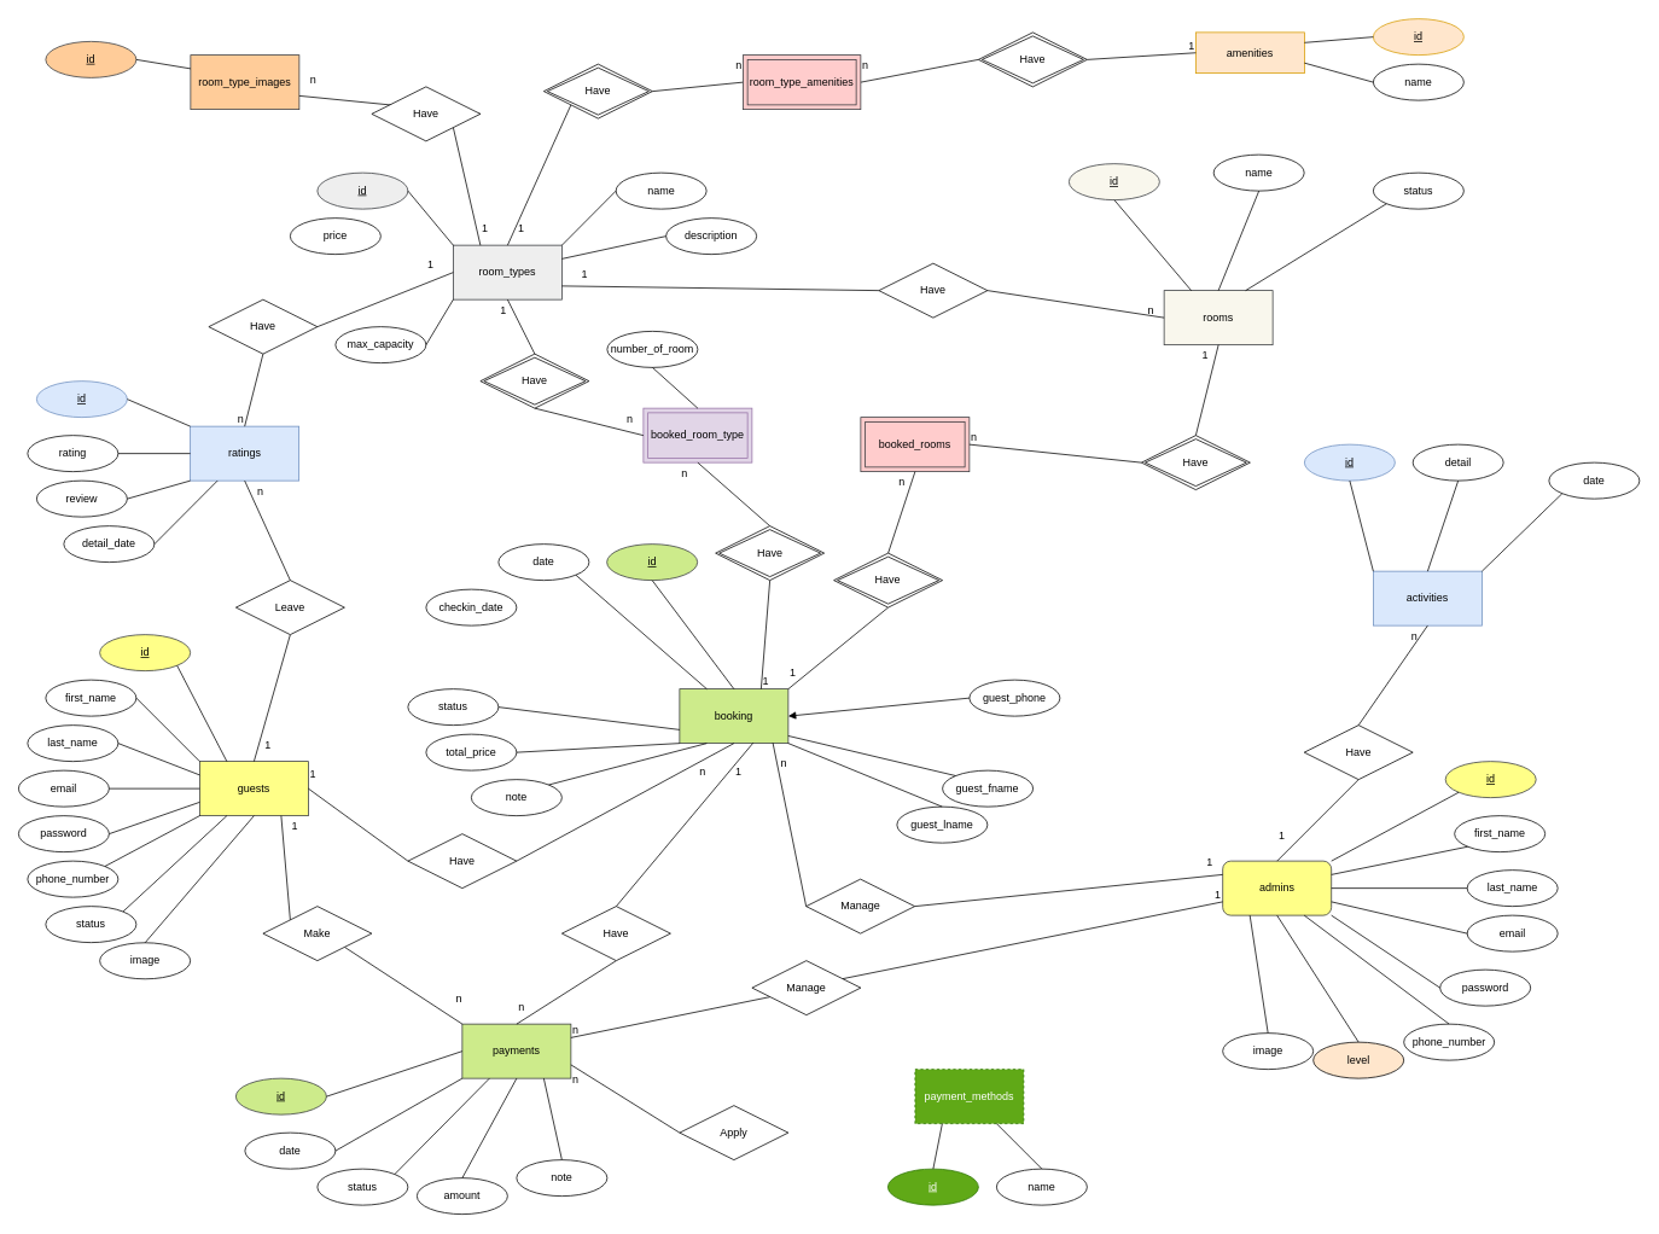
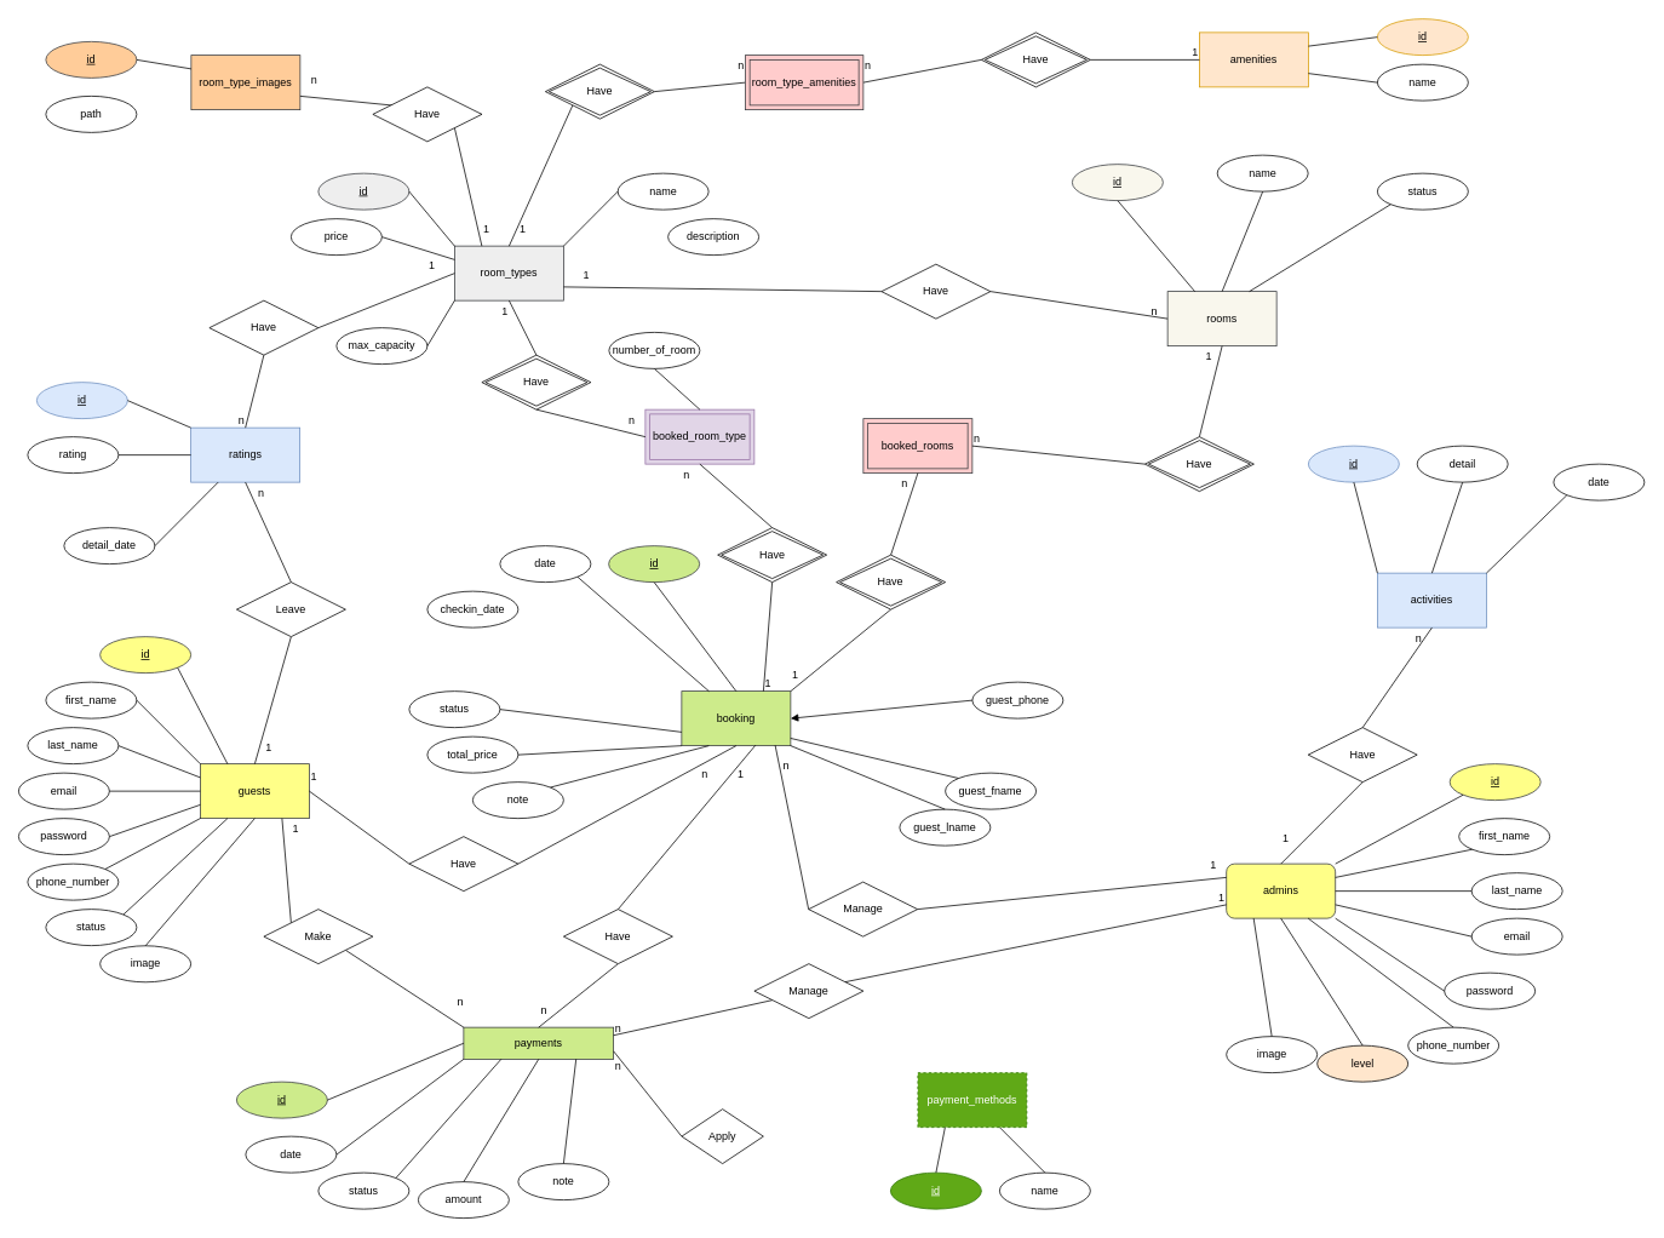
- <mxCell id="140" value="amenities" style="rounded=0;whiteSpace=wrap;html=1;fillColor=#ffe6cc;strokeColor=#d79b00;" parent="1" vertex="1"><mxGeometry x="1320" y="35" width="120" height="45" as="geometry" /></mxCell>
+ <mxCell id="140" value="amenities" style="rounded=0;whiteSpace=wrap;html=1;fillColor=#ffe6cc;strokeColor=#d79b00;" parent="1" vertex="1"><mxGeometry x="1320" y="35" width="120" height="60" as="geometry" /></mxCell>
+ <mxCell id="85" value="path" style="ellipse;whiteSpace=wrap;html=1;align=center;" parent="1" vertex="1"><mxGeometry x="50" y="105" width="100" height="40" as="geometry" /></mxCell>
+ <mxCell id="156" value="" style="endArrow=none;html=1;rounded=0;exitX=1;exitY=0.5;exitDx=0;exitDy=0;entryX=0;entryY=0.25;entryDx=0;entryDy=0;" parent="1" source="155" target="5" edge="1"><mxGeometry relative="1" as="geometry"><mxPoint x="650" y="490" as="sourcePoint" /><mxPoint x="400" y="560" as="targetPoint" /></mxGeometry></mxCell>
- <mxCell id="12" value="" style="endArrow=none;html=1;rounded=0;exitX=0;exitY=0.5;exitDx=0;exitDy=0;entryX=1;entryY=0.25;entryDx=0;entryDy=0;" parent="1" source="9" target="5" edge="1"><mxGeometry relative="1" as="geometry"><mxPoint x="860" y="670" as="sourcePoint" /><mxPoint x="1020" y="670" as="targetPoint" /></mxGeometry></mxCell>
- <mxCell id="29" value="" style="endArrow=none;html=1;rounded=0;exitX=1;exitY=0.5;exitDx=0;exitDy=0;entryX=0;entryY=1;entryDx=0;entryDy=0;" parent="1" source="28" target="6" edge="1"><mxGeometry relative="1" as="geometry"><mxPoint x="559.69" y="680" as="sourcePoint" /><mxPoint x="719.69" y="680" as="targetPoint" /></mxGeometry></mxCell>
- <mxCell id="28" value="review" style="ellipse;whiteSpace=wrap;html=1;align=center;" parent="1" vertex="1"><mxGeometry x="40" y="530" width="100" height="40" as="geometry" /></mxCell>
- <mxCell id="97" value="payments" style="rounded=0;whiteSpace=wrap;html=1;fillColor=#cdeb8b;strokeColor=#36393d;" parent="1" vertex="1"><mxGeometry x="510" y="1130" width="120" height="60" as="geometry" /></mxCell>
+ <mxCell id="97" value="payments" style="rounded=0;whiteSpace=wrap;html=1;fillColor=#cdeb8b;strokeColor=#36393d;" parent="1" vertex="1"><mxGeometry x="510" y="1130" width="165" height="35" as="geometry" /></mxCell>
- <mxCell id="135" value="Apply" style="shape=rhombus;perimeter=rhombusPerimeter;whiteSpace=wrap;html=1;align=center;" parent="1" vertex="1"><mxGeometry x="750" y="1220" width="120" height="60" as="geometry" /></mxCell>
+ <mxCell id="135" value="Apply" style="shape=rhombus;perimeter=rhombusPerimeter;whiteSpace=wrap;html=1;align=center;" parent="1" vertex="1"><mxGeometry x="750" y="1220" width="90" height="60" as="geometry" /></mxCell>
